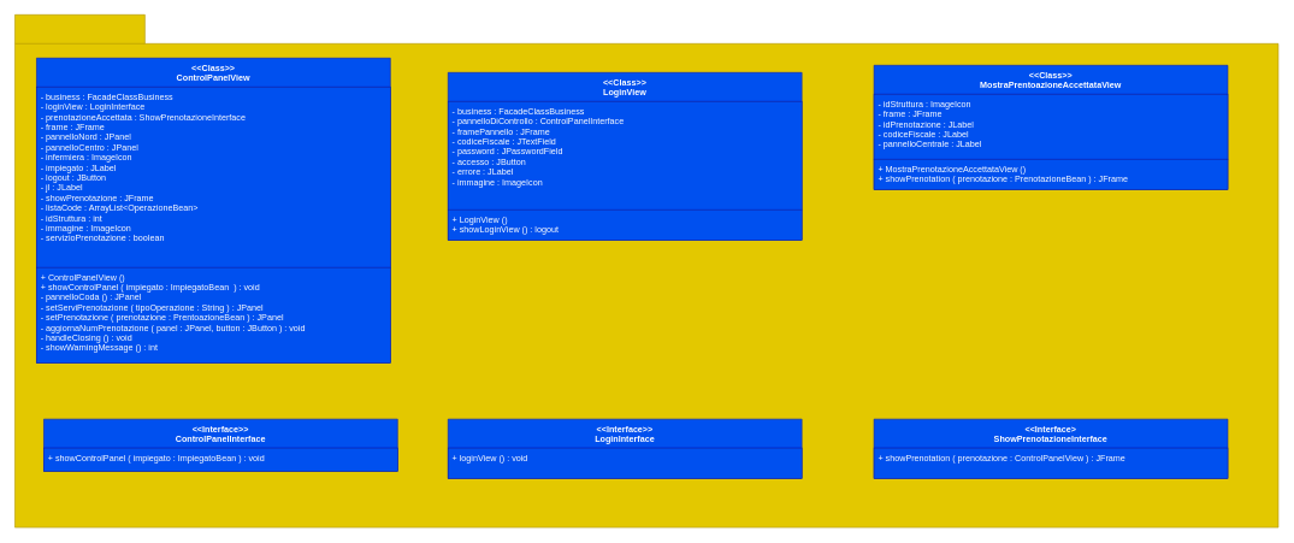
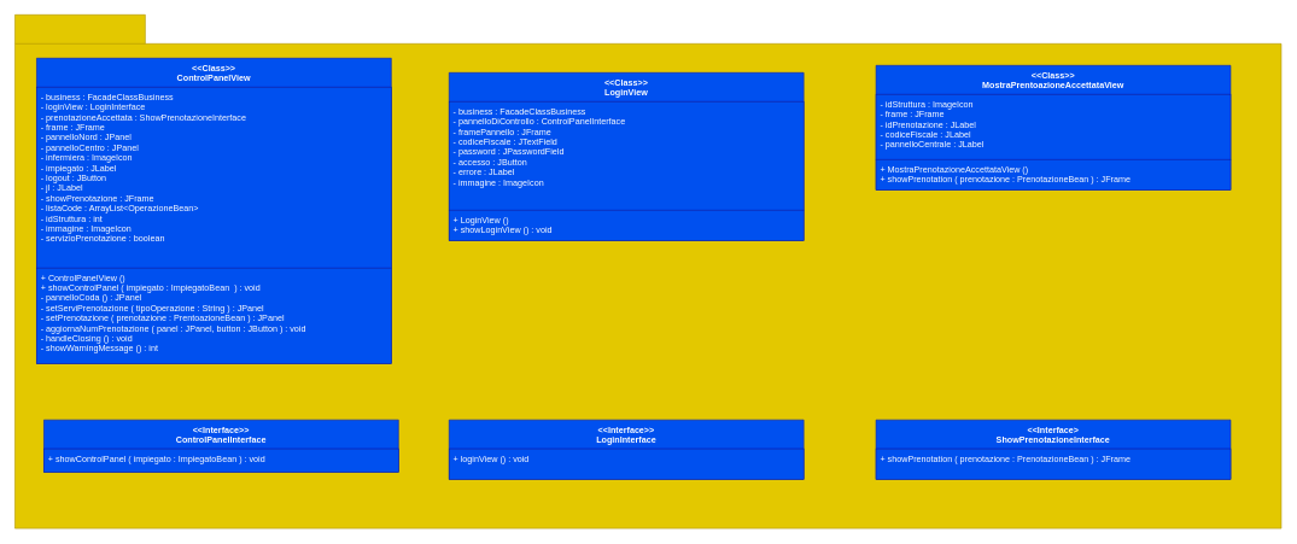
- <mxCell id="17" value="+ LoginView ()&#10;+ showLoginView () : logout" style="text;strokeColor=#001DBC;fillColor=#0050ef;align=left;verticalAlign=top;spacingLeft=4;spacingRight=4;overflow=hidden;rotatable=0;points=[[0,0.5],[1,0.5]];portConstraint=eastwest;fontColor=#ffffff;" parent="15" vertex="1"><mxGeometry y="190" width="490" height="42" as="geometry" /></mxCell>
+ <mxCell id="17" value="+ LoginView ()&#10;+ showLoginView () : void" style="text;strokeColor=#001DBC;fillColor=#0050ef;align=left;verticalAlign=top;spacingLeft=4;spacingRight=4;overflow=hidden;rotatable=0;points=[[0,0.5],[1,0.5]];portConstraint=eastwest;fontColor=#ffffff;" parent="15" vertex="1"><mxGeometry y="190" width="490" height="42" as="geometry" /></mxCell>
- <mxCell id="14" value="+ showPrenotation ( prenotazione : ControlPanelView ) : JFrame" style="text;strokeColor=#001DBC;fillColor=#0050ef;align=left;verticalAlign=top;spacingLeft=4;spacingRight=4;overflow=hidden;rotatable=0;points=[[0,0.5],[1,0.5]];portConstraint=eastwest;fontColor=#ffffff;" parent="13" vertex="1"><mxGeometry y="40" width="490" height="42" as="geometry" /></mxCell>
+ <mxCell id="14" value="+ showPrenotation ( prenotazione : PrenotazioneBean ) : JFrame" style="text;strokeColor=#001DBC;fillColor=#0050ef;align=left;verticalAlign=top;spacingLeft=4;spacingRight=4;overflow=hidden;rotatable=0;points=[[0,0.5],[1,0.5]];portConstraint=eastwest;fontColor=#ffffff;" parent="13" vertex="1"><mxGeometry y="40" width="490" height="42" as="geometry" /></mxCell>
